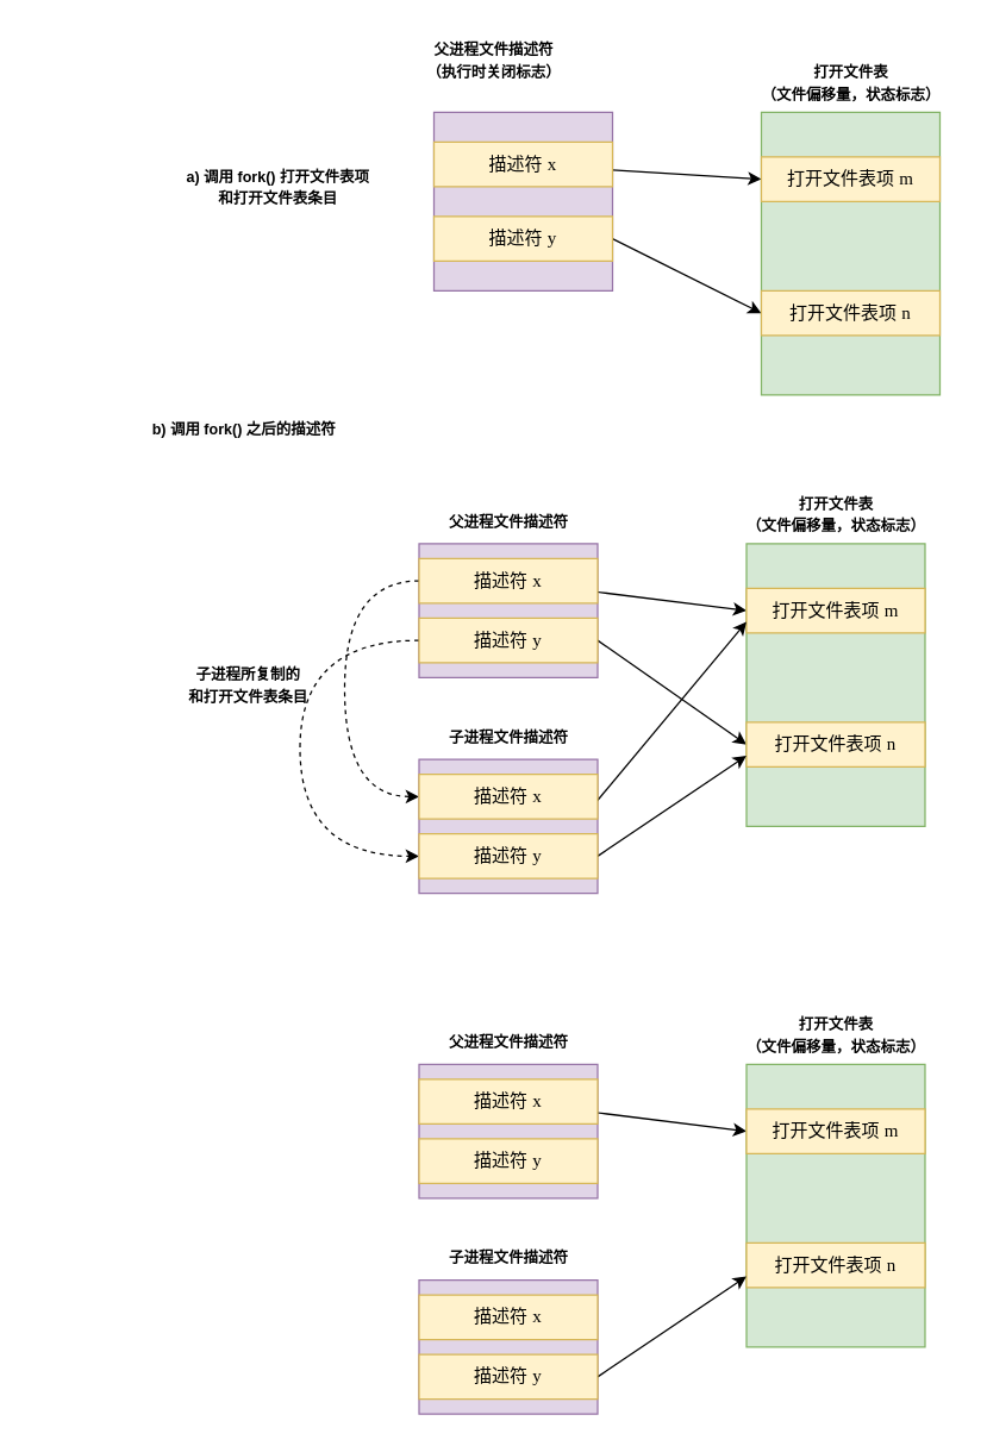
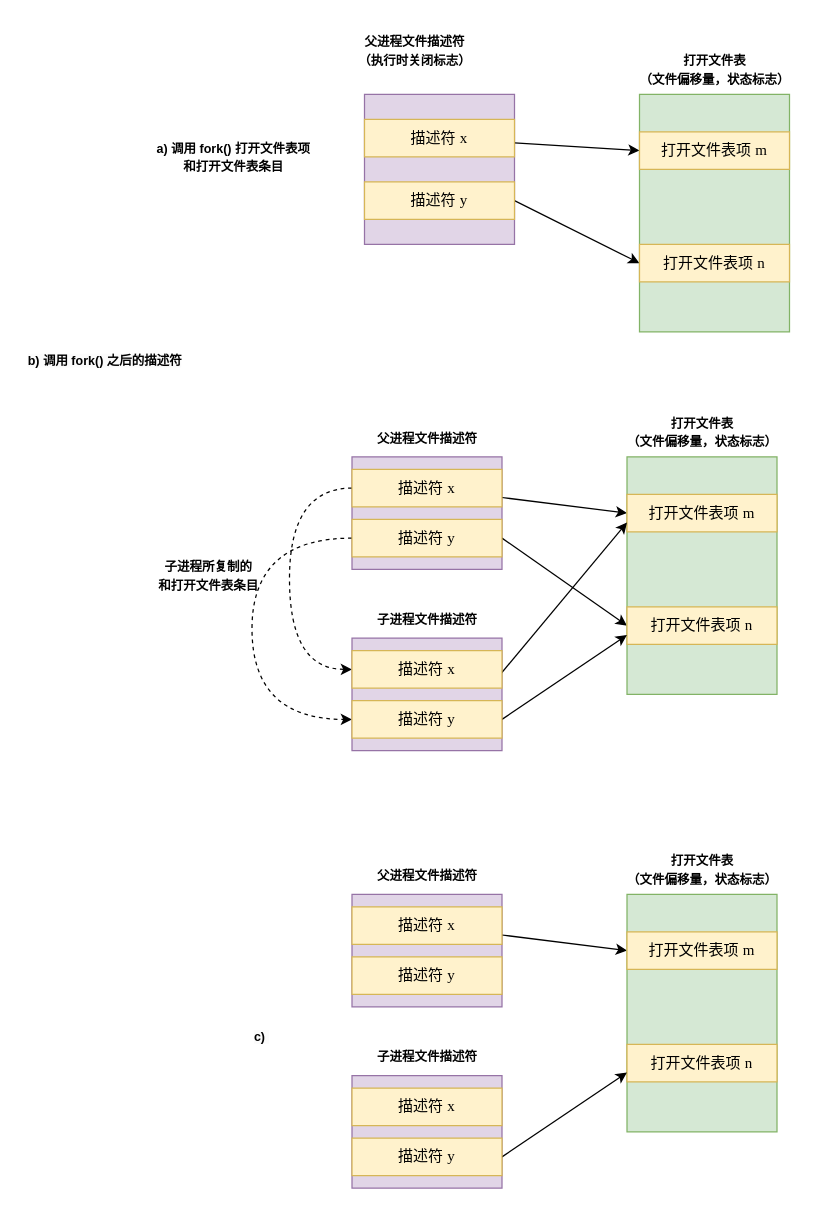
- <mxCell id="32" value="&lt;b style=&quot;border-color: var(--border-color); color: rgb(0, 0, 0); font-family: Helvetica; font-size: 10px; font-style: normal; font-variant-ligatures: normal; font-variant-caps: normal; letter-spacing: normal; orphans: 2; text-align: center; text-indent: 0px; text-transform: none; widows: 2; word-spacing: 0px; -webkit-text-stroke-width: 0px; background-color: rgb(251, 251, 251); text-decoration-thickness: initial; text-decoration-style: initial; text-decoration-color: initial;&quot;&gt;b) 调用 fork() 之后的描述符&lt;br&gt;&lt;/b&gt;" style="text;whiteSpace=wrap;html=1;" vertex="1" parent="1"><mxGeometry x="100" y="274" width="160" height="30" as="geometry" /></mxCell>
+ <mxCell id="32" value="&lt;b style=&quot;border-color: var(--border-color); color: rgb(0, 0, 0); font-family: Helvetica; font-size: 10px; font-style: normal; font-variant-ligatures: normal; font-variant-caps: normal; letter-spacing: normal; orphans: 2; text-align: center; text-indent: 0px; text-transform: none; widows: 2; word-spacing: 0px; -webkit-text-stroke-width: 0px; background-color: rgb(251, 251, 251); text-decoration-thickness: initial; text-decoration-style: initial; text-decoration-color: initial;&quot;&gt;b) 调用 fork() 之后的描述符&lt;br&gt;&lt;/b&gt;" style="text;whiteSpace=wrap;html=1;" vertex="1" parent="1"><mxGeometry x="20" y="274" width="160" height="30" as="geometry" /></mxCell>
+ <mxCell id="47" value="&lt;b style=&quot;border-color: var(--border-color); color: rgb(0, 0, 0); font-family: Helvetica; font-size: 10px; font-style: normal; font-variant-ligatures: normal; font-variant-caps: normal; letter-spacing: normal; orphans: 2; text-align: center; text-indent: 0px; text-transform: none; widows: 2; word-spacing: 0px; -webkit-text-stroke-width: 0px; background-color: rgb(251, 251, 251); text-decoration-thickness: initial; text-decoration-style: initial; text-decoration-color: initial;&quot;&gt;c)&amp;nbsp;&lt;br&gt;&lt;/b&gt;" style="text;whiteSpace=wrap;html=1;" vertex="1" parent="1"><mxGeometry x="201" y="815" width="20" height="30" as="geometry" /></mxCell>
